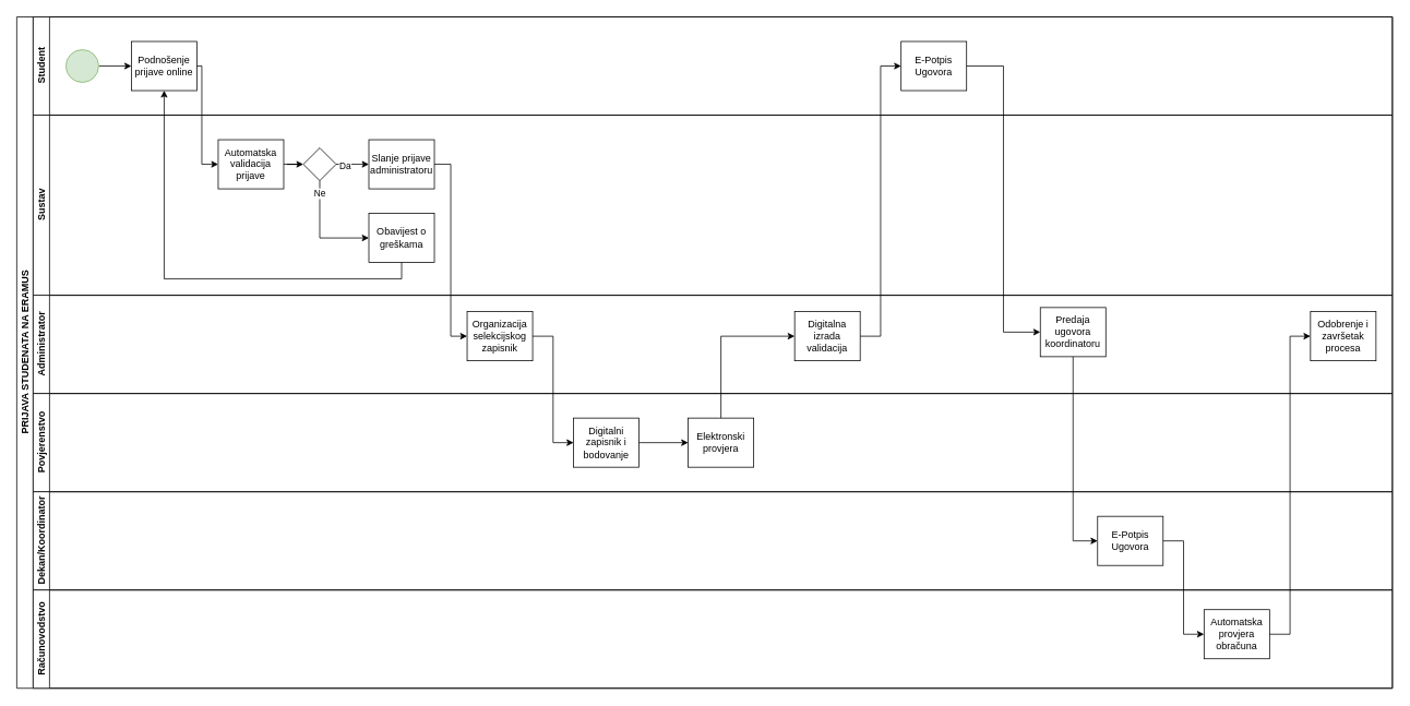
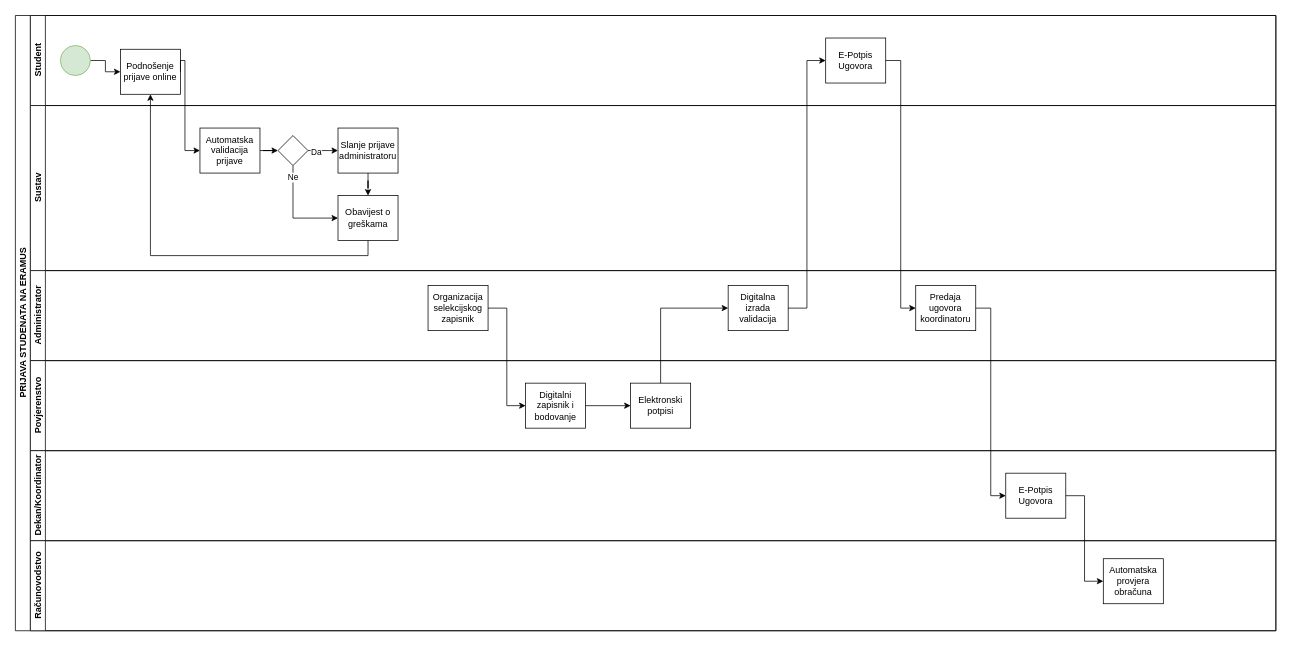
- <mxCell id="7" value="Podnošenje prijave online" style="rounded=0;whiteSpace=wrap;html=1;fontFamily=Helvetica;fontSize=12;fontColor=#000000;align=center;" vertex="1" parent="4"><mxGeometry x="120" y="30" width="80" height="60" as="geometry" /></mxCell>
+ <mxCell id="7" value="Podnošenje prijave online" style="rounded=0;whiteSpace=wrap;html=1;fontFamily=Helvetica;fontSize=12;fontColor=#000000;align=center;" vertex="1" parent="4"><mxGeometry x="120" y="45" width="80" height="60" as="geometry" /></mxCell>
- <mxCell id="38" style="edgeStyle=orthogonalEdgeStyle;rounded=0;orthogonalLoop=1;jettySize=auto;html=1;entryX=0;entryY=0.5;entryDx=0;entryDy=0;" edge="1" parent="2" source="13" target="20"><mxGeometry relative="1" as="geometry" /></mxCell>
+ <mxCell id="38" style="edgeStyle=orthogonalEdgeStyle;rounded=0;orthogonalLoop=1;jettySize=auto;html=1;" edge="1" parent="2" source="13" target="18"><mxGeometry relative="1" as="geometry" /></mxCell>
- <mxCell id="23" value="Predaja ugovora koordinatoru" style="rounded=0;whiteSpace=wrap;html=1;fontFamily=Helvetica;fontSize=12;fontColor=#000000;align=center;" vertex="1" parent="19"><mxGeometry x="1230" y="15" width="80" height="60" as="geometry" /></mxCell>
+ <mxCell id="23" value="Predaja ugovora koordinatoru" style="rounded=0;whiteSpace=wrap;html=1;fontFamily=Helvetica;fontSize=12;fontColor=#000000;align=center;" vertex="1" parent="19"><mxGeometry x="1180" y="20" width="80" height="60" as="geometry" /></mxCell>
- <mxCell id="24" value="Odobrenje i završetak procesa" style="rounded=0;whiteSpace=wrap;html=1;fontFamily=Helvetica;fontSize=12;fontColor=#000000;align=center;" vertex="1" parent="19"><mxGeometry x="1560" y="20" width="80" height="60" as="geometry" /></mxCell>
- <mxCell id="27" value="Elektronski provjera" style="rounded=0;whiteSpace=wrap;html=1;fontFamily=Helvetica;fontSize=12;fontColor=#000000;align=center;" vertex="1" parent="25"><mxGeometry x="800" y="30" width="80" height="60" as="geometry" /></mxCell>
+ <mxCell id="27" value="Elektronski potpisi" style="rounded=0;whiteSpace=wrap;html=1;fontFamily=Helvetica;fontSize=12;fontColor=#000000;align=center;" vertex="1" parent="25"><mxGeometry x="800" y="30" width="80" height="60" as="geometry" /></mxCell>
- <mxCell id="42" style="edgeStyle=orthogonalEdgeStyle;rounded=0;orthogonalLoop=1;jettySize=auto;html=1;exitX=1;exitY=0.5;exitDx=0;exitDy=0;entryX=0;entryY=0.5;entryDx=0;entryDy=0;" edge="1" parent="2" source="32" target="24"><mxGeometry relative="1" as="geometry"><mxPoint x="1550" y="390" as="targetPoint" /></mxGeometry></mxCell>
